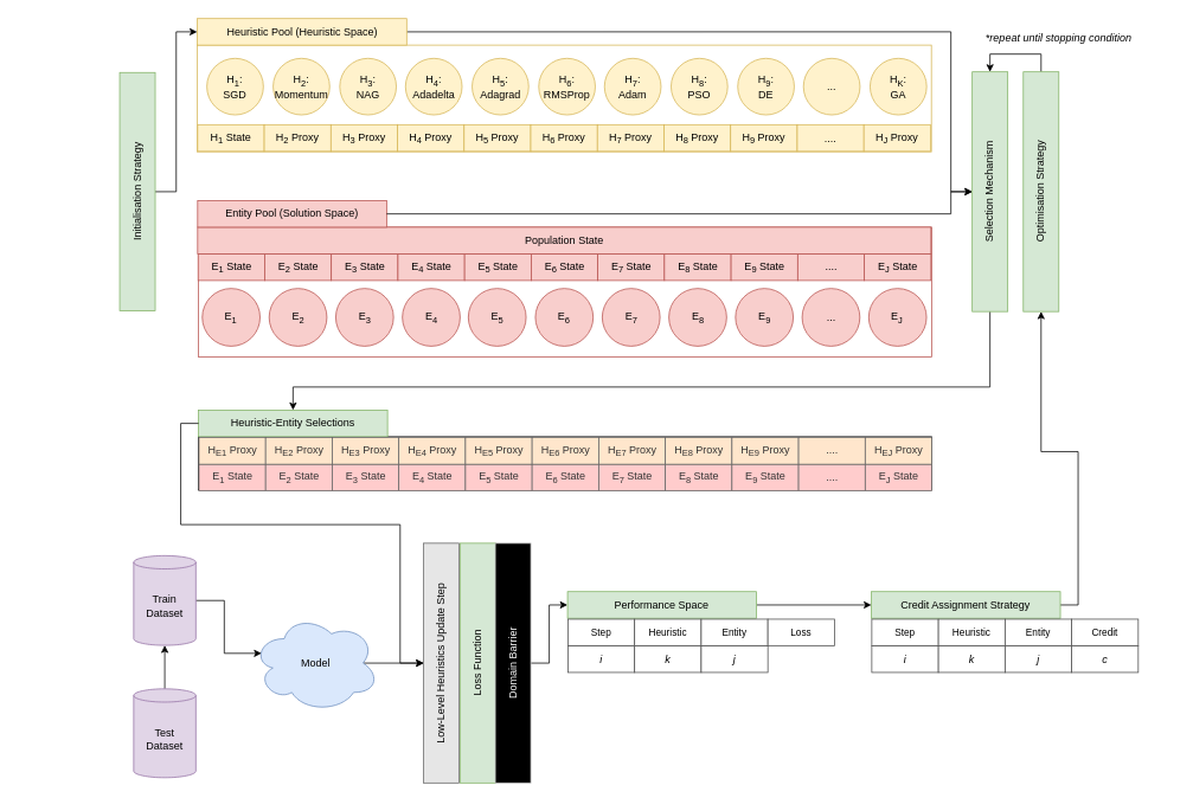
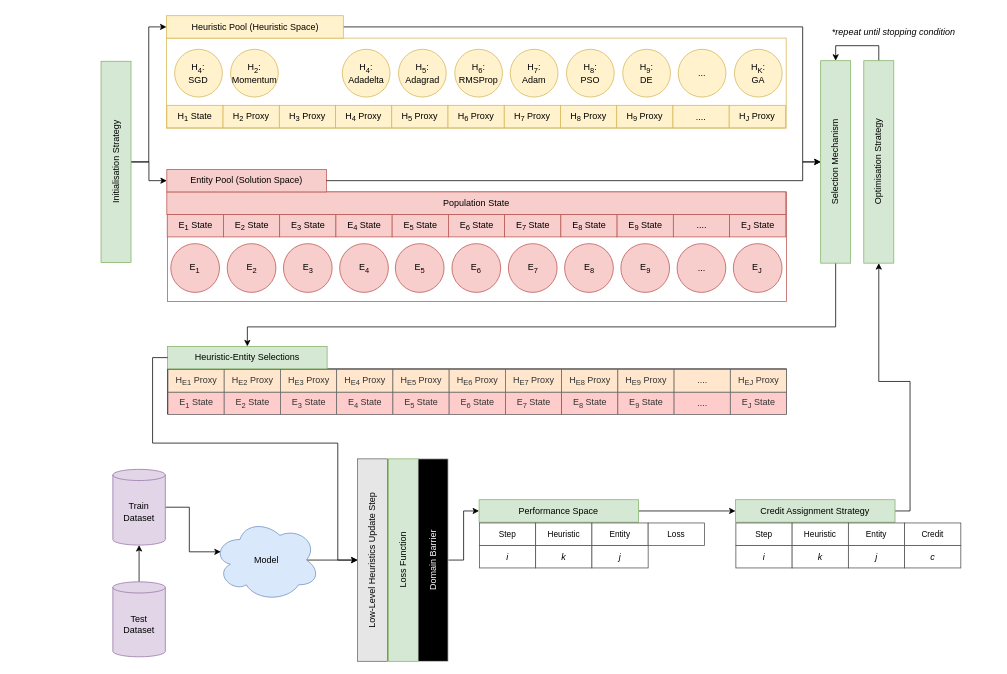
- <mxCell id="72" value="H&lt;sub&gt;1&lt;/sub&gt;:&lt;br&gt;SGD" style="ellipse;whiteSpace=wrap;html=1;aspect=fixed;fillColor=#fff2cc;strokeColor=#d6b656;fontStyle=0" parent="1" vertex="1"><mxGeometry x="232.375" y="64.812" width="63.663" height="63.663" as="geometry" /></mxCell>
+ <mxCell id="72" value="H&lt;sub&gt;4&lt;/sub&gt;:&lt;br&gt;SGD" style="ellipse;whiteSpace=wrap;html=1;aspect=fixed;fillColor=#fff2cc;strokeColor=#d6b656;fontStyle=0" parent="1" vertex="1"><mxGeometry x="232.375" y="64.812" width="63.663" height="63.663" as="geometry" /></mxCell>
- <mxCell id="74" value="H&lt;sub&gt;3&lt;/sub&gt;:&lt;br&gt;NAG" style="ellipse;whiteSpace=wrap;html=1;aspect=fixed;fillColor=#fff2cc;strokeColor=#d6b656;fontStyle=0" parent="1" vertex="1"><mxGeometry x="382" y="64.812" width="63.663" height="63.663" as="geometry" /></mxCell>
+ <mxCell id="3" style="edgeStyle=orthogonalEdgeStyle;rounded=0;orthogonalLoop=1;jettySize=auto;html=1;entryX=0;entryY=0.5;entryDx=0;entryDy=0;fontStyle=0" parent="1" source="4" target="58" edge="1"><mxGeometry relative="1" as="geometry" /></mxCell>
